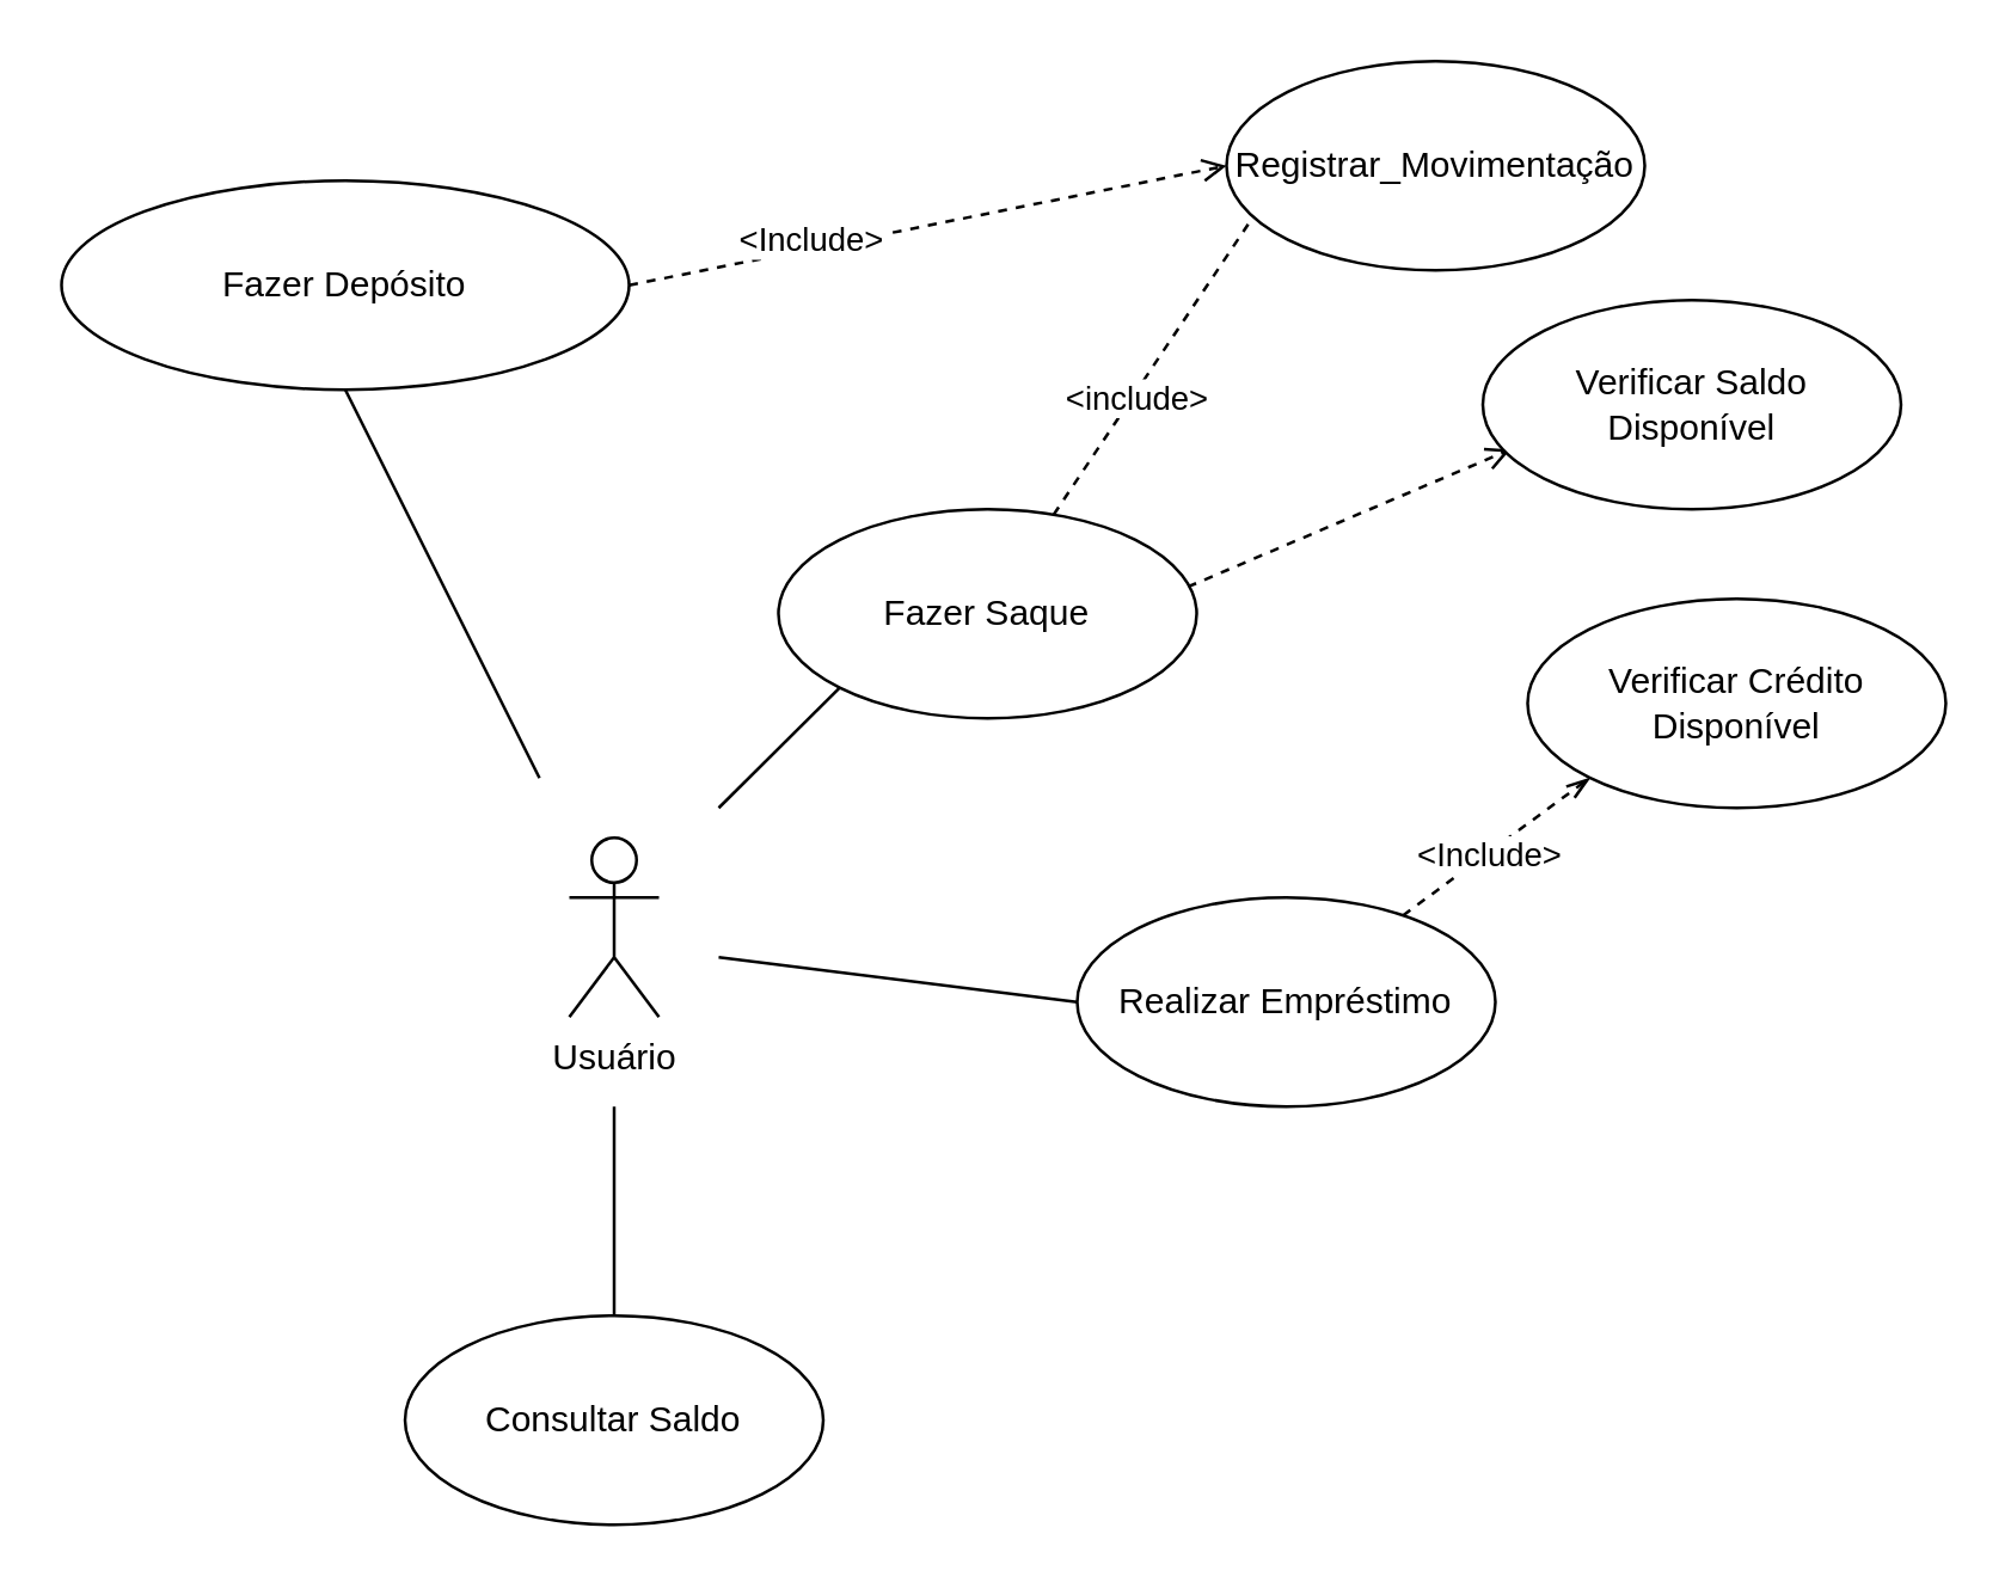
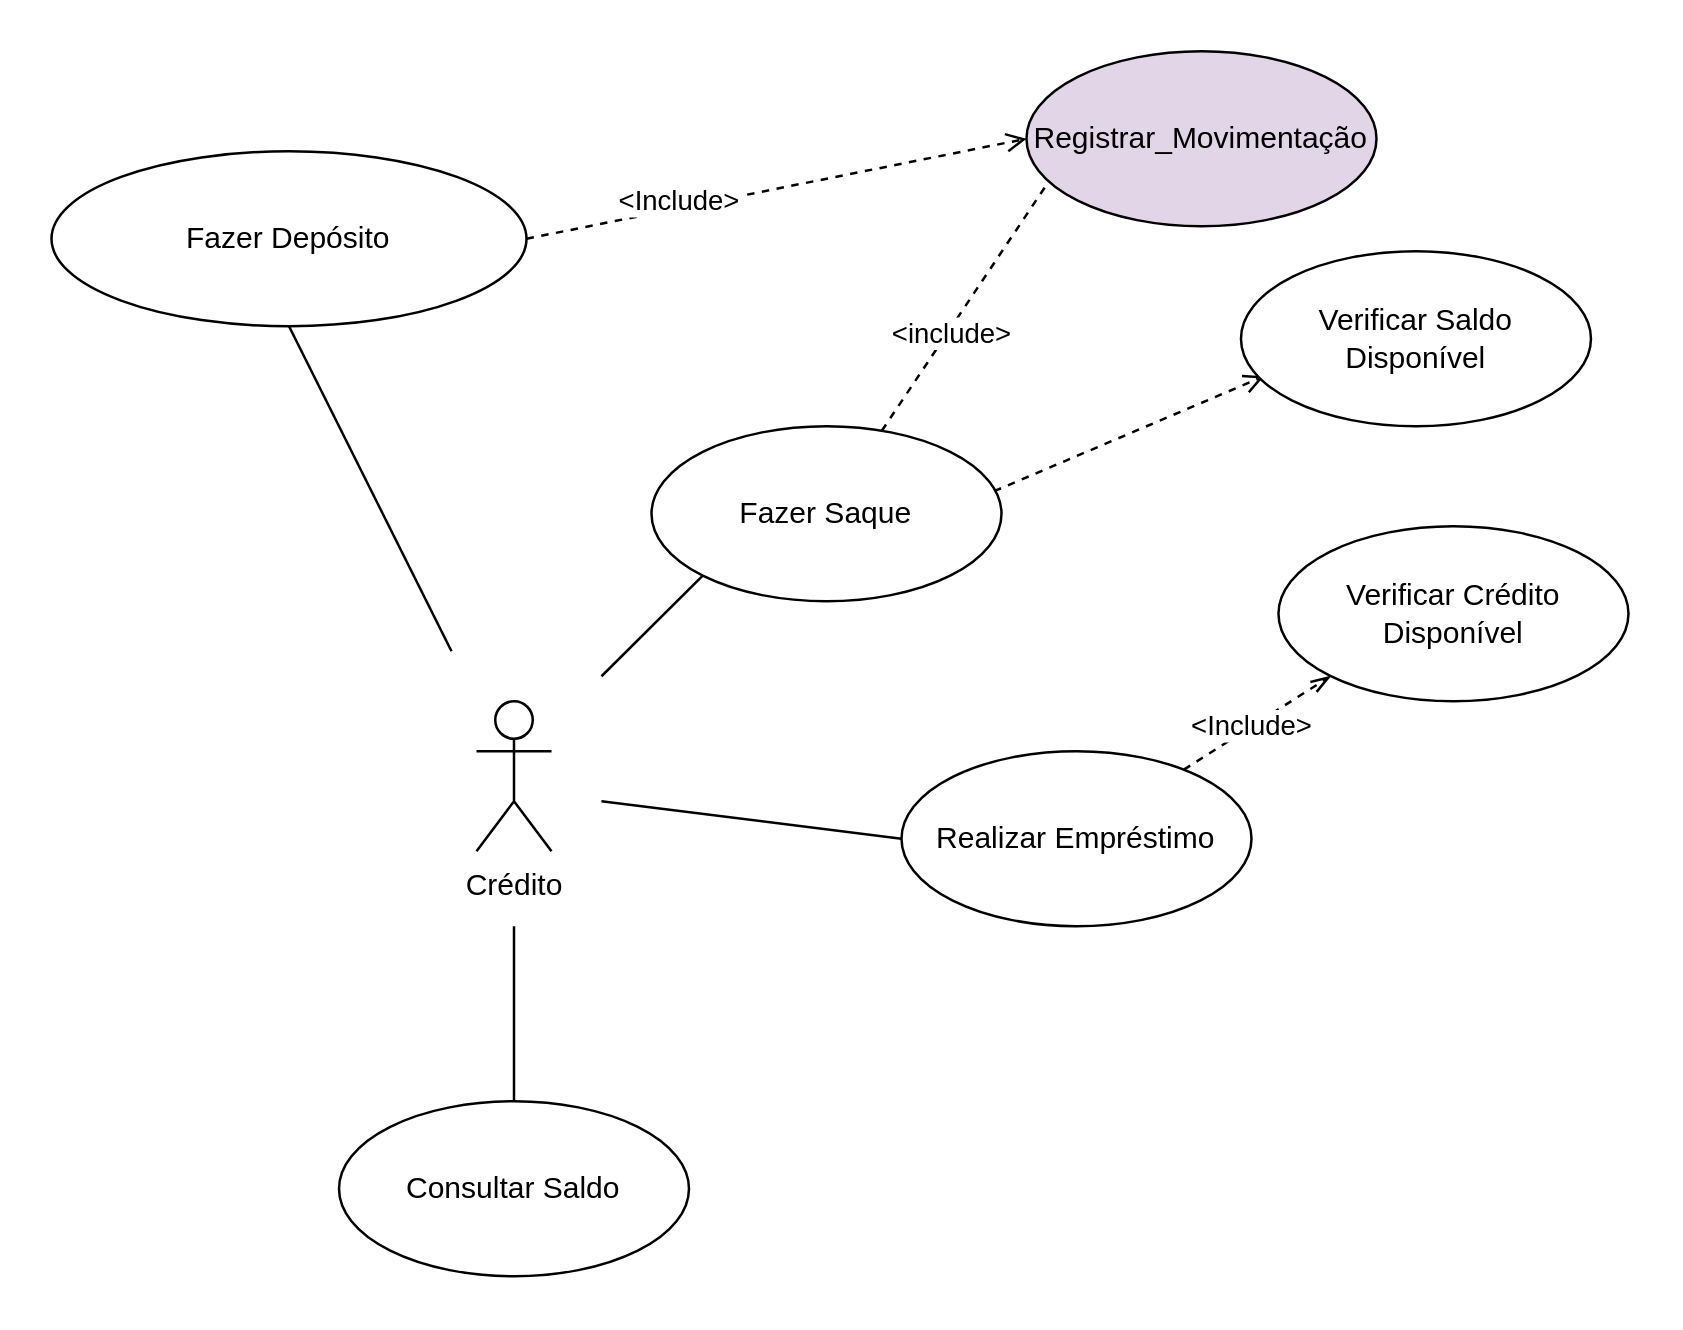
- <mxCell id="14" value="Registrar_Movimentação" style="ellipse;whiteSpace=wrap;html=1;" vertex="1" parent="1"><mxGeometry x="410" y="20" width="140" height="70" as="geometry" /></mxCell>
+ <mxCell id="14" value="Registrar_Movimentação" style="ellipse;whiteSpace=wrap;html=1;fillColor=#e1d5e7;" vertex="1" parent="1"><mxGeometry x="410" y="20" width="140" height="70" as="geometry" /></mxCell>
- <mxCell id="19" value="Verificar Crédito&lt;br&gt;Disponível" style="ellipse;whiteSpace=wrap;html=1;" vertex="1" parent="1"><mxGeometry x="510.79" y="200" width="140" height="70" as="geometry" /></mxCell>
+ <mxCell id="19" value="Verificar Crédito&lt;br&gt;Disponível" style="ellipse;whiteSpace=wrap;html=1;" vertex="1" parent="1"><mxGeometry x="510.79" y="210" width="140" height="70" as="geometry" /></mxCell>
- <mxCell id="3" value="Usuário&lt;br&gt;" style="shape=umlActor;html=1;verticalLabelPosition=bottom;verticalAlign=top;align=center;" vertex="1" parent="1"><mxGeometry x="190" y="280" width="30" height="60" as="geometry" /></mxCell>
+ <mxCell id="3" value="Crédito&lt;br&gt;" style="shape=umlActor;html=1;verticalLabelPosition=bottom;verticalAlign=top;align=center;" vertex="1" parent="1"><mxGeometry x="190" y="280" width="30" height="60" as="geometry" /></mxCell>
